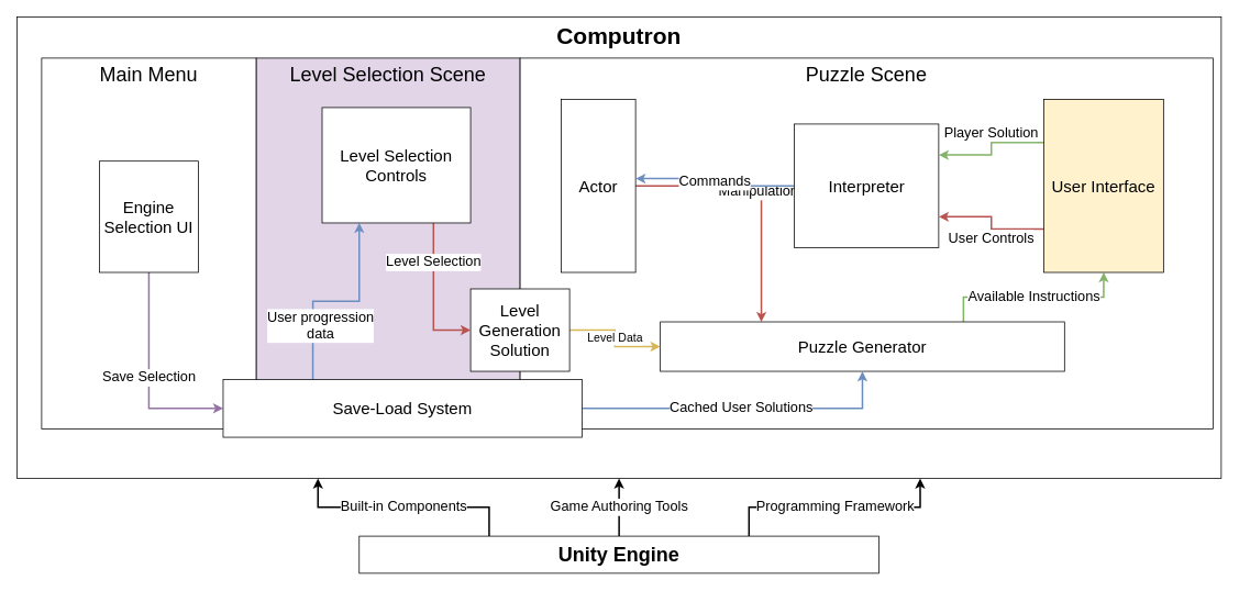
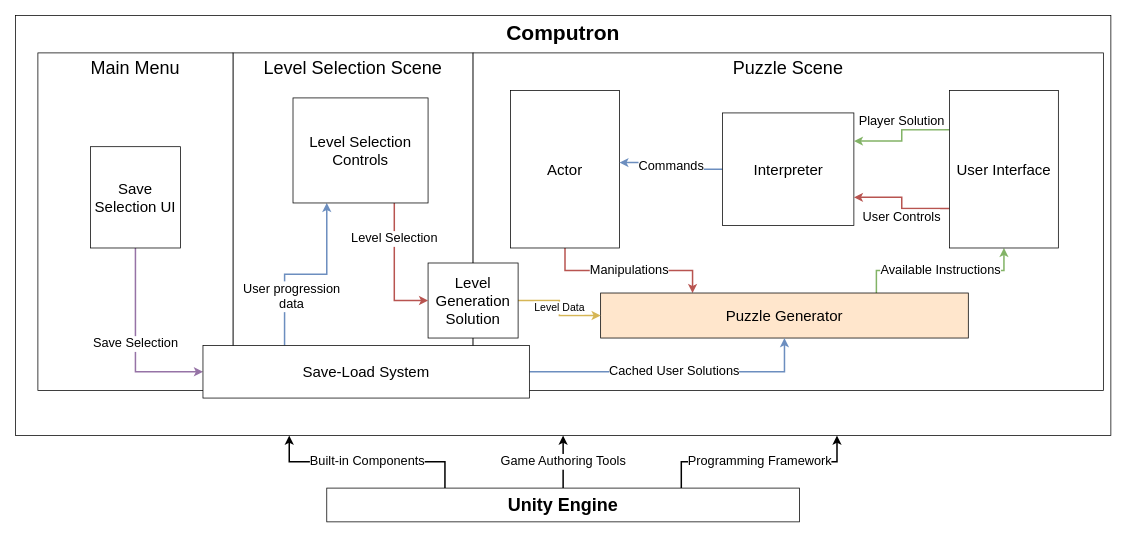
- <mxCell id="6" value="&lt;font style=&quot;font-size: 20px&quot;&gt;Actor&lt;/font&gt;" style="rounded=0;whiteSpace=wrap;html=1;" vertex="1" parent="1"><mxGeometry x="680" y="120" width="90" height="210" as="geometry" /></mxCell>
+ <mxCell id="6" value="&lt;font style=&quot;font-size: 20px&quot;&gt;Actor&lt;/font&gt;" style="rounded=0;whiteSpace=wrap;html=1;" vertex="1" parent="1"><mxGeometry x="680" y="120" width="145" height="210" as="geometry" /></mxCell>
- <mxCell id="13" value="&lt;font style=&quot;font-size: 20px&quot;&gt;User Interface&lt;/font&gt;" style="rounded=0;whiteSpace=wrap;html=1;verticalAlign=middle;fillColor=#fff2cc;" vertex="1" parent="1"><mxGeometry x="1265" y="120" width="145" height="210" as="geometry" /></mxCell>
+ <mxCell id="13" value="&lt;font style=&quot;font-size: 20px&quot;&gt;User Interface&lt;/font&gt;" style="rounded=0;whiteSpace=wrap;html=1;verticalAlign=middle;" vertex="1" parent="1"><mxGeometry x="1265" y="120" width="145" height="210" as="geometry" /></mxCell>
- <mxCell id="18" value="&lt;font style=&quot;font-size: 20px&quot;&gt;Engine Selection UI&lt;/font&gt;" style="rounded=0;whiteSpace=wrap;html=1;" vertex="1" parent="1"><mxGeometry x="120" y="195" width="120" height="135" as="geometry" /></mxCell>
+ <mxCell id="18" value="&lt;font style=&quot;font-size: 20px&quot;&gt;Save Selection UI&lt;/font&gt;" style="rounded=0;whiteSpace=wrap;html=1;" vertex="1" parent="1"><mxGeometry x="120" y="195" width="120" height="135" as="geometry" /></mxCell>
- <mxCell id="3" value="&lt;font style=&quot;font-size: 24px&quot;&gt;Level Selection Scene&lt;/font&gt;" style="rounded=0;whiteSpace=wrap;html=1;verticalAlign=top;fillColor=#e1d5e7;" vertex="1" parent="1"><mxGeometry x="310" y="70" width="320" height="450" as="geometry" /></mxCell>
+ <mxCell id="3" value="&lt;font style=&quot;font-size: 24px&quot;&gt;Level Selection Scene&lt;/font&gt;" style="rounded=0;whiteSpace=wrap;html=1;verticalAlign=top;" vertex="1" parent="1"><mxGeometry x="310" y="70" width="320" height="450" as="geometry" /></mxCell>
- <mxCell id="8" value="&lt;font style=&quot;font-size: 20px&quot;&gt;Puzzle Generator&lt;/font&gt;" style="rounded=0;whiteSpace=wrap;html=1;" vertex="1" parent="1"><mxGeometry x="800" y="390" width="490" height="60" as="geometry" /></mxCell>
+ <mxCell id="8" value="&lt;font style=&quot;font-size: 20px&quot;&gt;Puzzle Generator&lt;/font&gt;" style="rounded=0;whiteSpace=wrap;html=1;fillColor=#ffe6cc;" vertex="1" parent="1"><mxGeometry x="800" y="390" width="490" height="60" as="geometry" /></mxCell>
